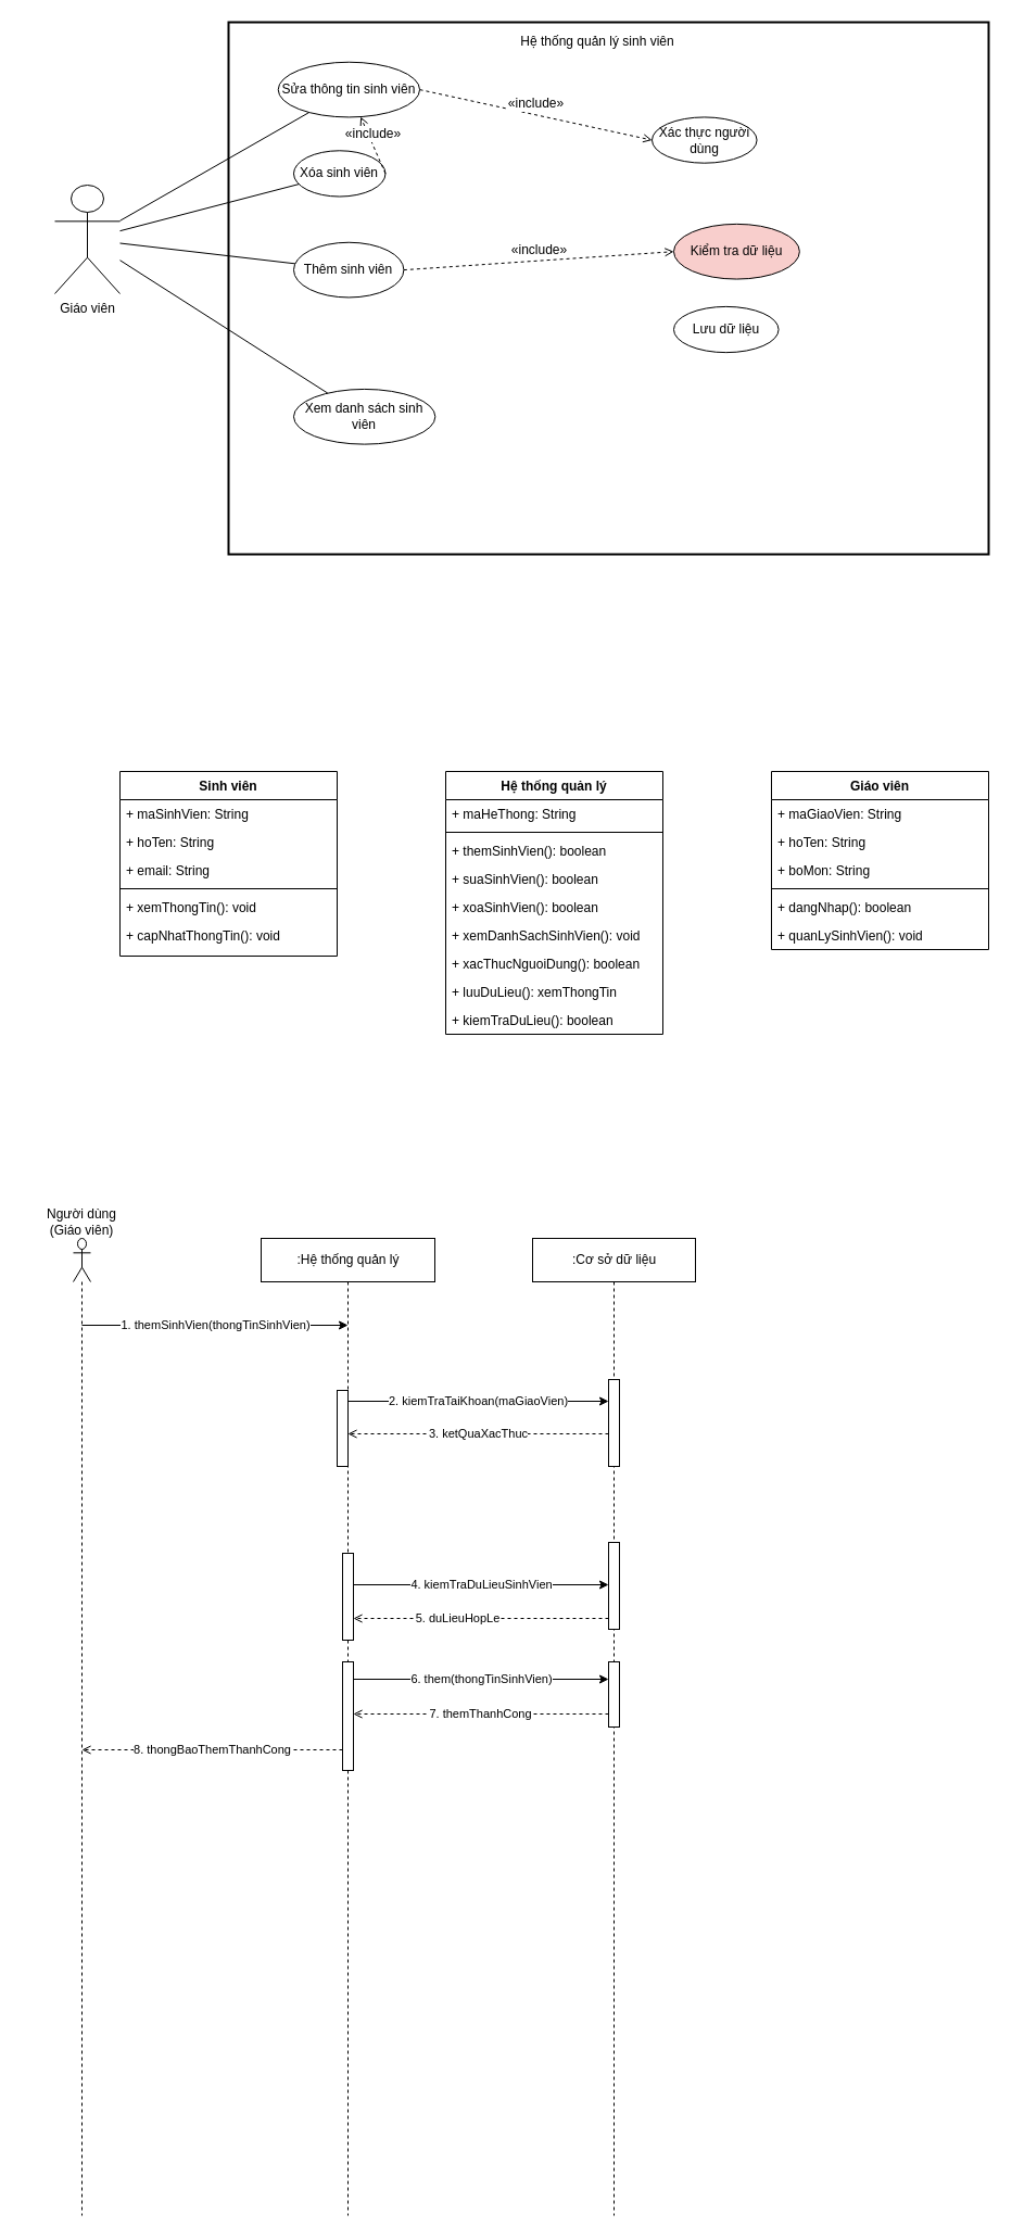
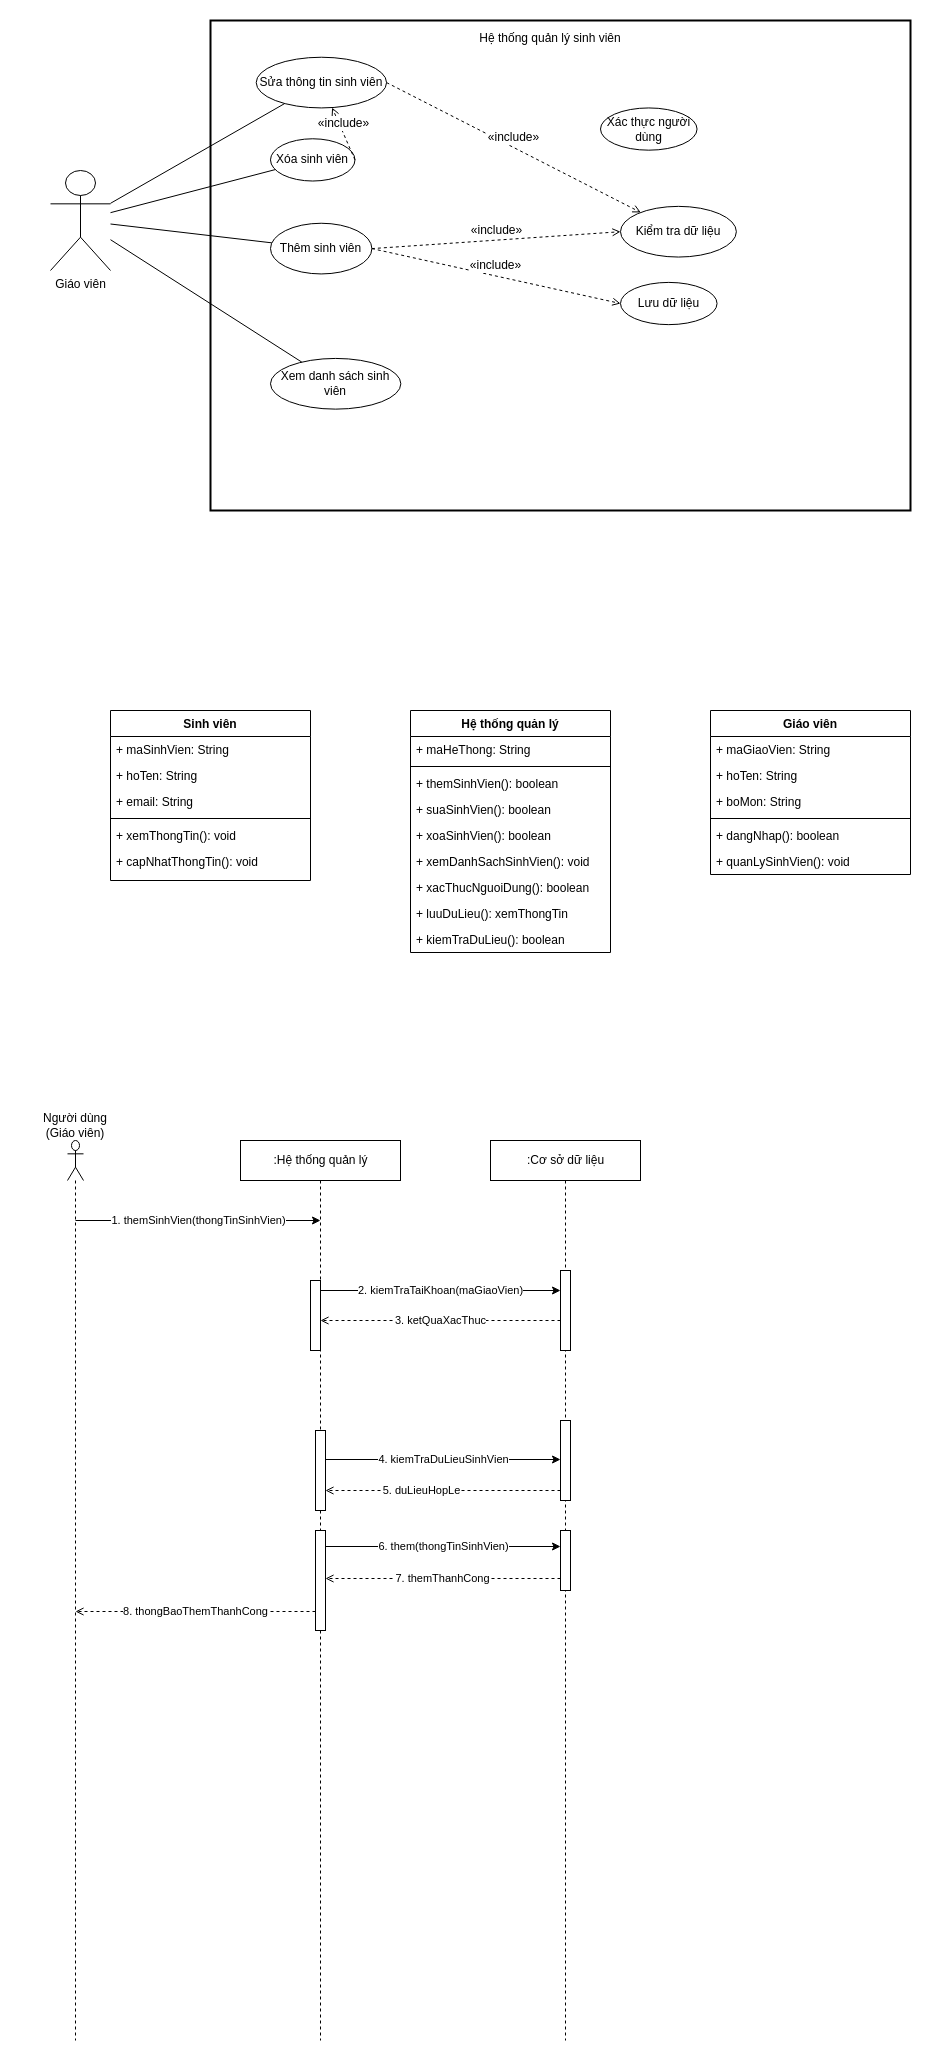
- <mxCell id="14" value="«include»" style="endArrow=open;dashed=1;html=1;fontSize=12;labelBackgroundColor=#ffffff;exitX=1;exitY=0.5;exitDx=0;exitDy=0;entryX=0;entryY=0.5;entryDx=0;entryDy=0;entryPerimeter=0;" parent="3" source="6" target="9" edge="1"><mxGeometry width="160" relative="1" as="geometry"><mxPoint x="400" y="410.375" as="sourcePoint" /><mxPoint x="580" y="287.875" as="targetPoint" /><mxPoint y="-10" as="offset" /></mxGeometry></mxCell>
+ <mxCell id="14" value="«include»" style="endArrow=open;dashed=1;html=1;fontSize=12;labelBackgroundColor=#ffffff;exitX=1;exitY=0.5;exitDx=0;exitDy=0;" parent="3" source="6" target="10" edge="1"><mxGeometry width="160" relative="1" as="geometry"><mxPoint x="400" y="410.375" as="sourcePoint" /><mxPoint x="580" y="287.875" as="targetPoint" /><mxPoint y="-10" as="offset" /></mxGeometry></mxCell>
- <mxCell id="10" value="Kiểm tra dữ liệu" style="ellipse;whiteSpace=wrap;html=1;aspect=fixed;fillColor=#f8cecc;" parent="3" vertex="1"><mxGeometry x="410" y="185.862" width="115.86" height="50.69" as="geometry" /></mxCell>
+ <mxCell id="10" value="Kiểm tra dữ liệu" style="ellipse;whiteSpace=wrap;html=1;aspect=fixed;" parent="3" vertex="1"><mxGeometry x="410" y="185.862" width="115.86" height="50.69" as="geometry" /></mxCell>
+ <mxCell id="13" value="«include»" style="endArrow=open;dashed=1;html=1;fontSize=12;labelBackgroundColor=#ffffff;exitX=1;exitY=0.5;exitDx=0;exitDy=0;entryX=0;entryY=0.5;entryDx=0;entryDy=0;entryPerimeter=0;" parent="3" source="5" target="11" edge="1"><mxGeometry width="160" relative="1" as="geometry"><mxPoint x="400" y="287.875" as="sourcePoint" /><mxPoint x="580" y="532.875" as="targetPoint" /><mxPoint y="-10" as="offset" /></mxGeometry></mxCell>
